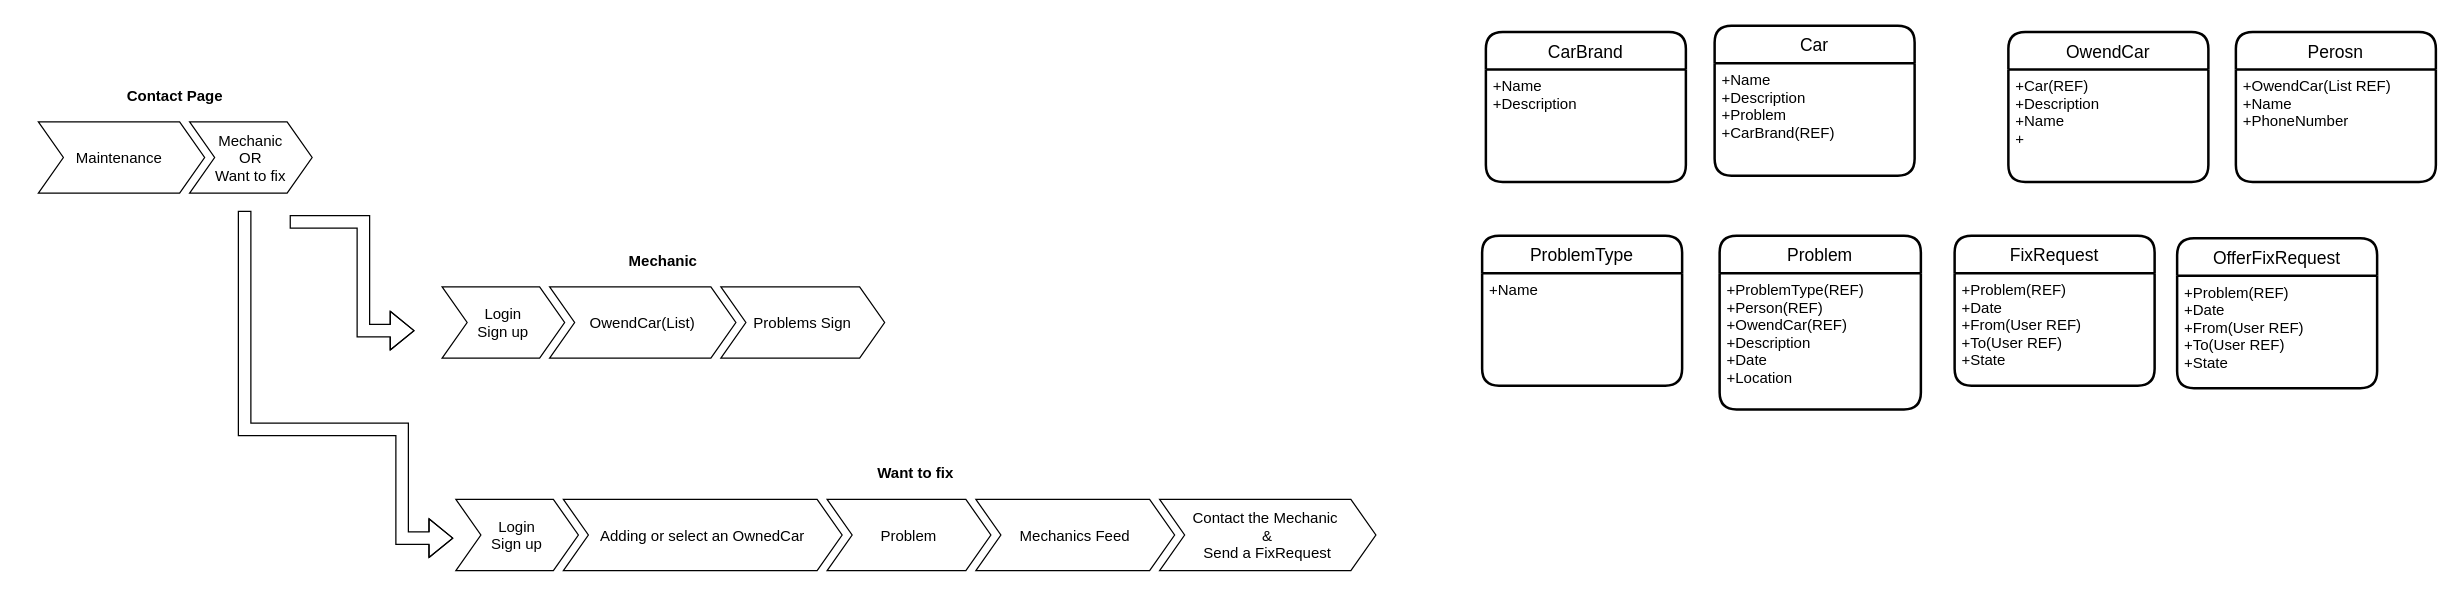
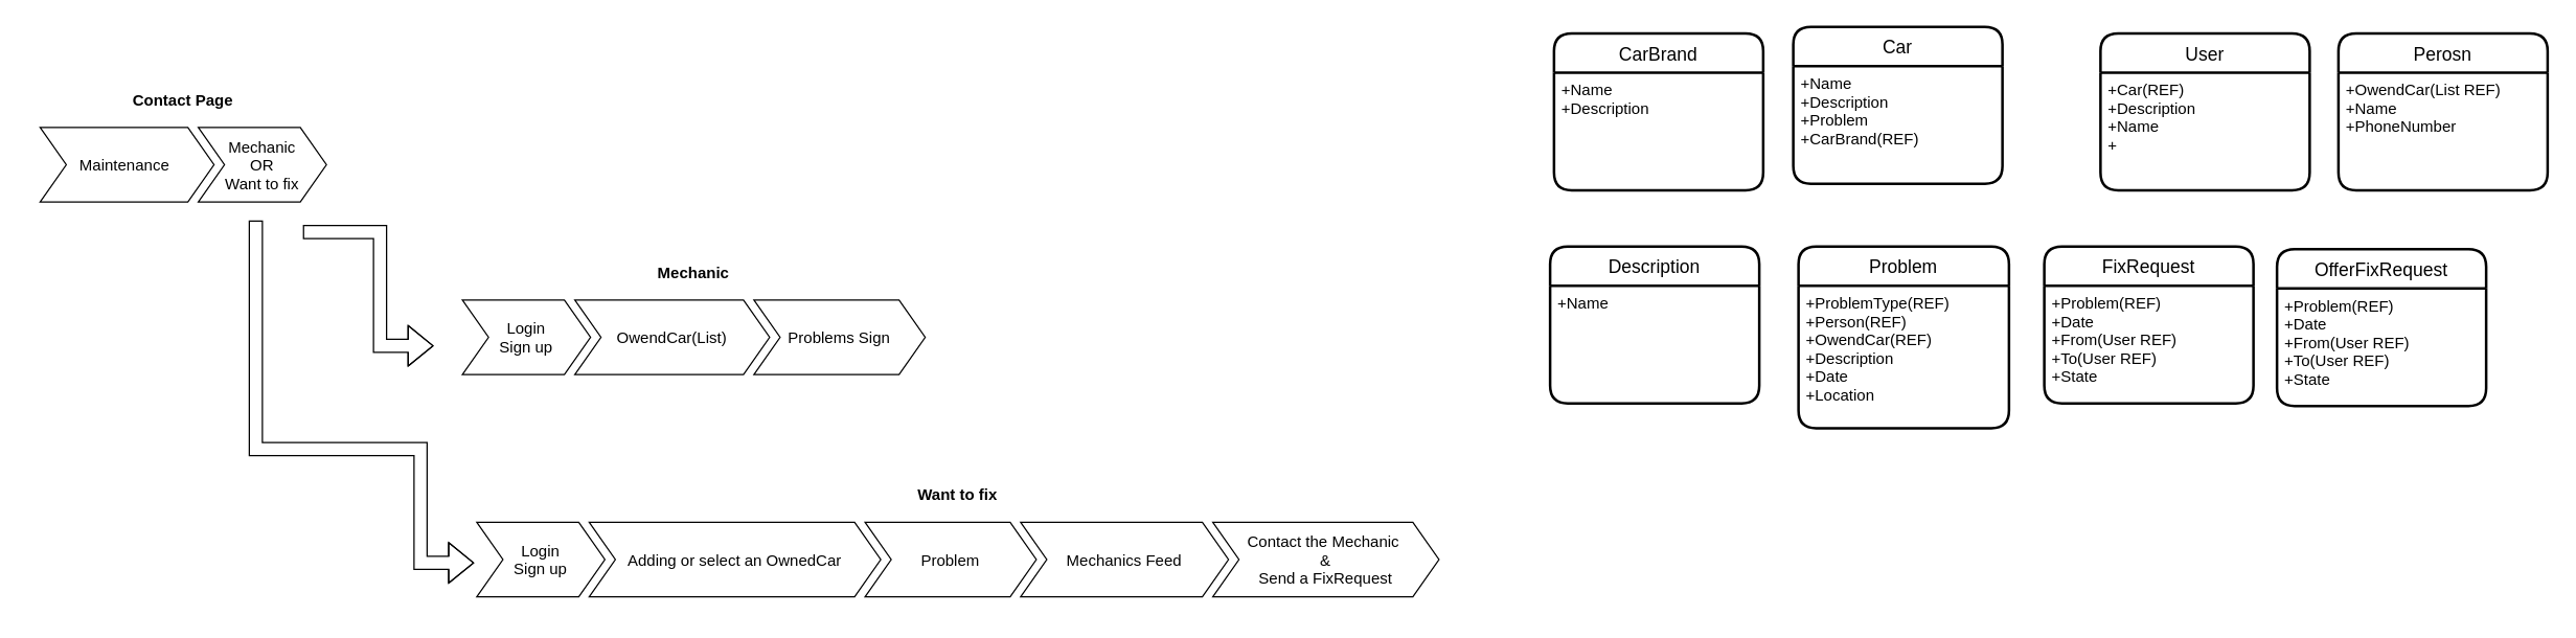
- <mxCell id="29" value="OwendCar" style="swimlane;childLayout=stackLayout;horizontal=1;startSize=30;horizontalStack=0;rounded=1;fontSize=14;fontStyle=0;strokeWidth=2;resizeParent=0;resizeLast=1;shadow=0;dashed=0;align=center;" parent="1" vertex="1"><mxGeometry x="1606" y="25" width="160" height="120" as="geometry" /></mxCell>
+ <mxCell id="29" value="User" style="swimlane;childLayout=stackLayout;horizontal=1;startSize=30;horizontalStack=0;rounded=1;fontSize=14;fontStyle=0;strokeWidth=2;resizeParent=0;resizeLast=1;shadow=0;dashed=0;align=center;" parent="1" vertex="1"><mxGeometry x="1606" y="25" width="160" height="120" as="geometry" /></mxCell>
- <mxCell id="23" value="ProblemType" style="swimlane;childLayout=stackLayout;horizontal=1;startSize=30;horizontalStack=0;rounded=1;fontSize=14;fontStyle=0;strokeWidth=2;resizeParent=0;resizeLast=1;shadow=0;dashed=0;align=center;" parent="1" vertex="1"><mxGeometry x="1185" y="188" width="160" height="120" as="geometry" /></mxCell>
+ <mxCell id="23" value="Description" style="swimlane;childLayout=stackLayout;horizontal=1;startSize=30;horizontalStack=0;rounded=1;fontSize=14;fontStyle=0;strokeWidth=2;resizeParent=0;resizeLast=1;shadow=0;dashed=0;align=center;" parent="1" vertex="1"><mxGeometry x="1185" y="188" width="160" height="120" as="geometry" /></mxCell>
